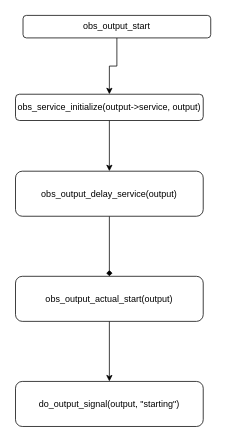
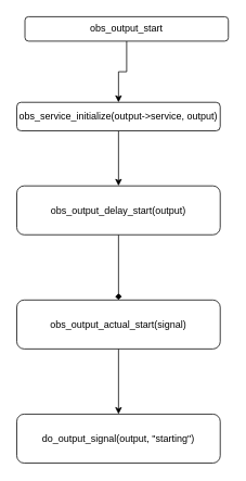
- <mxCell id="7" value="obs_output_delay_service(output)" style="whiteSpace=wrap;html=1;rounded=1;" vertex="1" parent="1"><mxGeometry x="20" y="227.5" width="250" height="60" as="geometry" /></mxCell>
+ <mxCell id="7" value="obs_output_delay_start(output)" style="whiteSpace=wrap;html=1;rounded=1;" vertex="1" parent="1"><mxGeometry x="20" y="227.5" width="250" height="60" as="geometry" /></mxCell>
- <mxCell id="9" value="obs_output_actual_start(output)" style="whiteSpace=wrap;html=1;rounded=1;" vertex="1" parent="1"><mxGeometry x="20" y="367.5" width="250" height="60" as="geometry" /></mxCell>
+ <mxCell id="9" value="obs_output_actual_start(signal)" style="whiteSpace=wrap;html=1;rounded=1;" vertex="1" parent="1"><mxGeometry x="20" y="367.5" width="250" height="60" as="geometry" /></mxCell>
